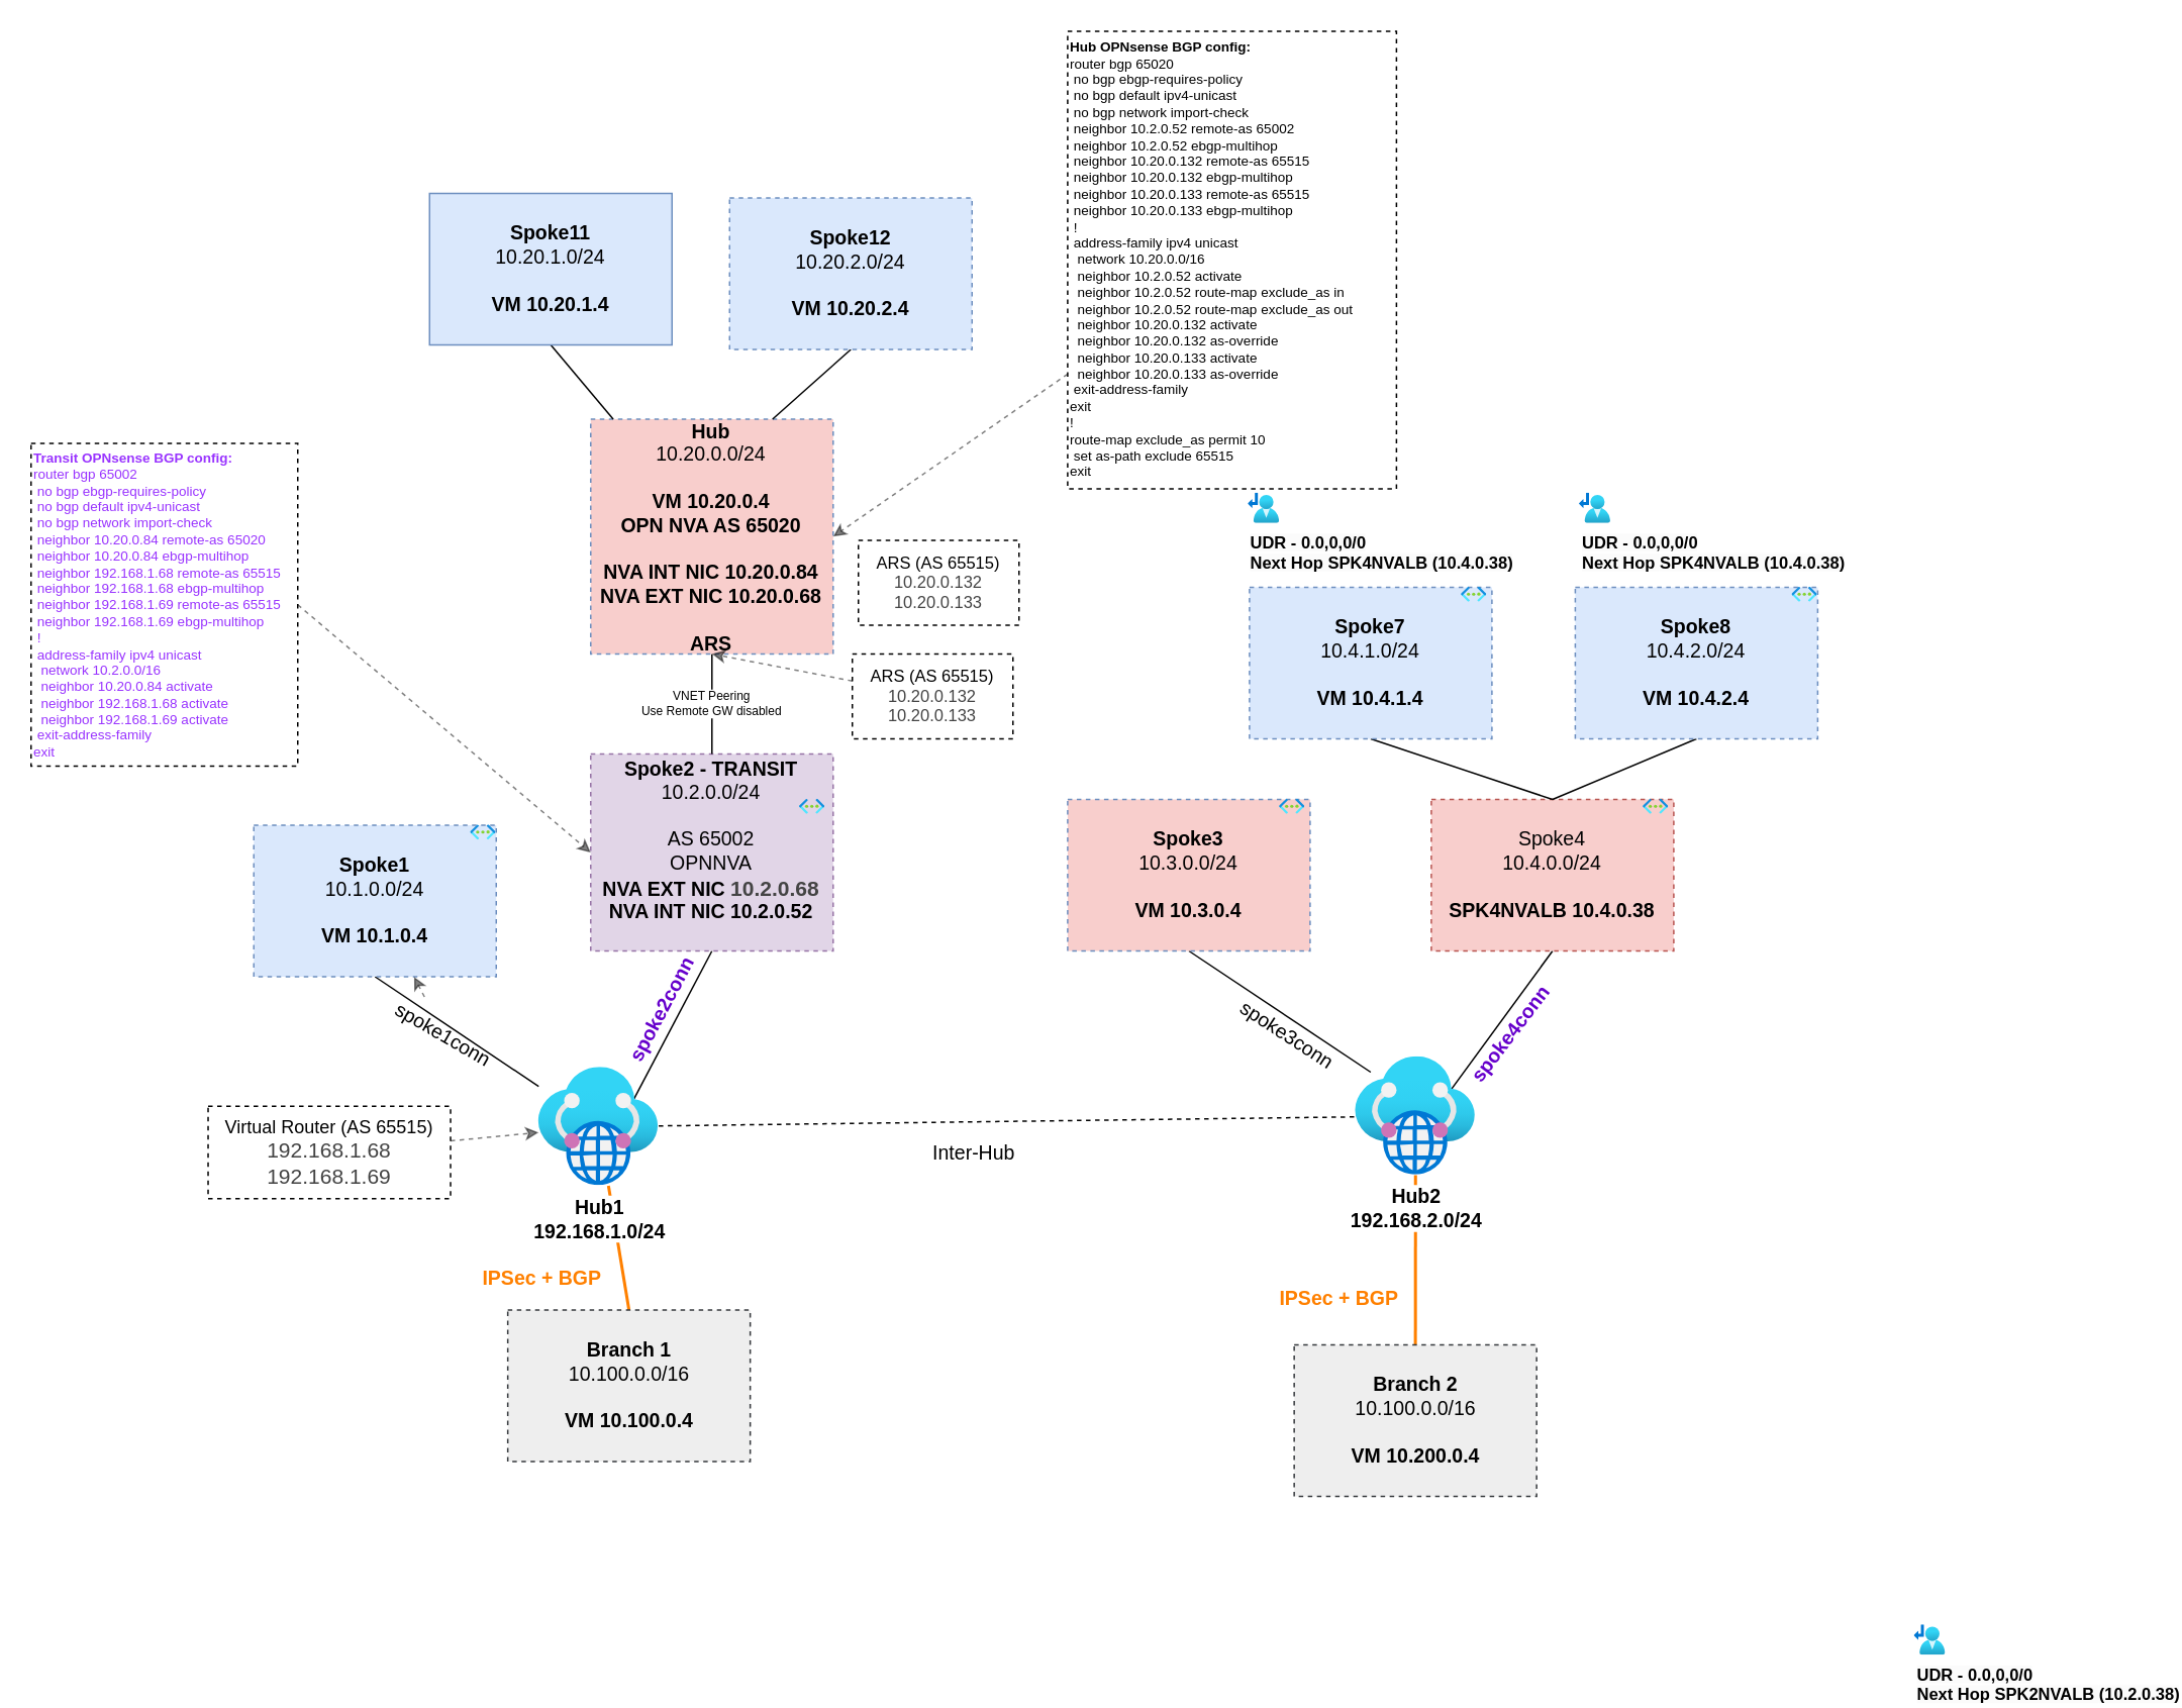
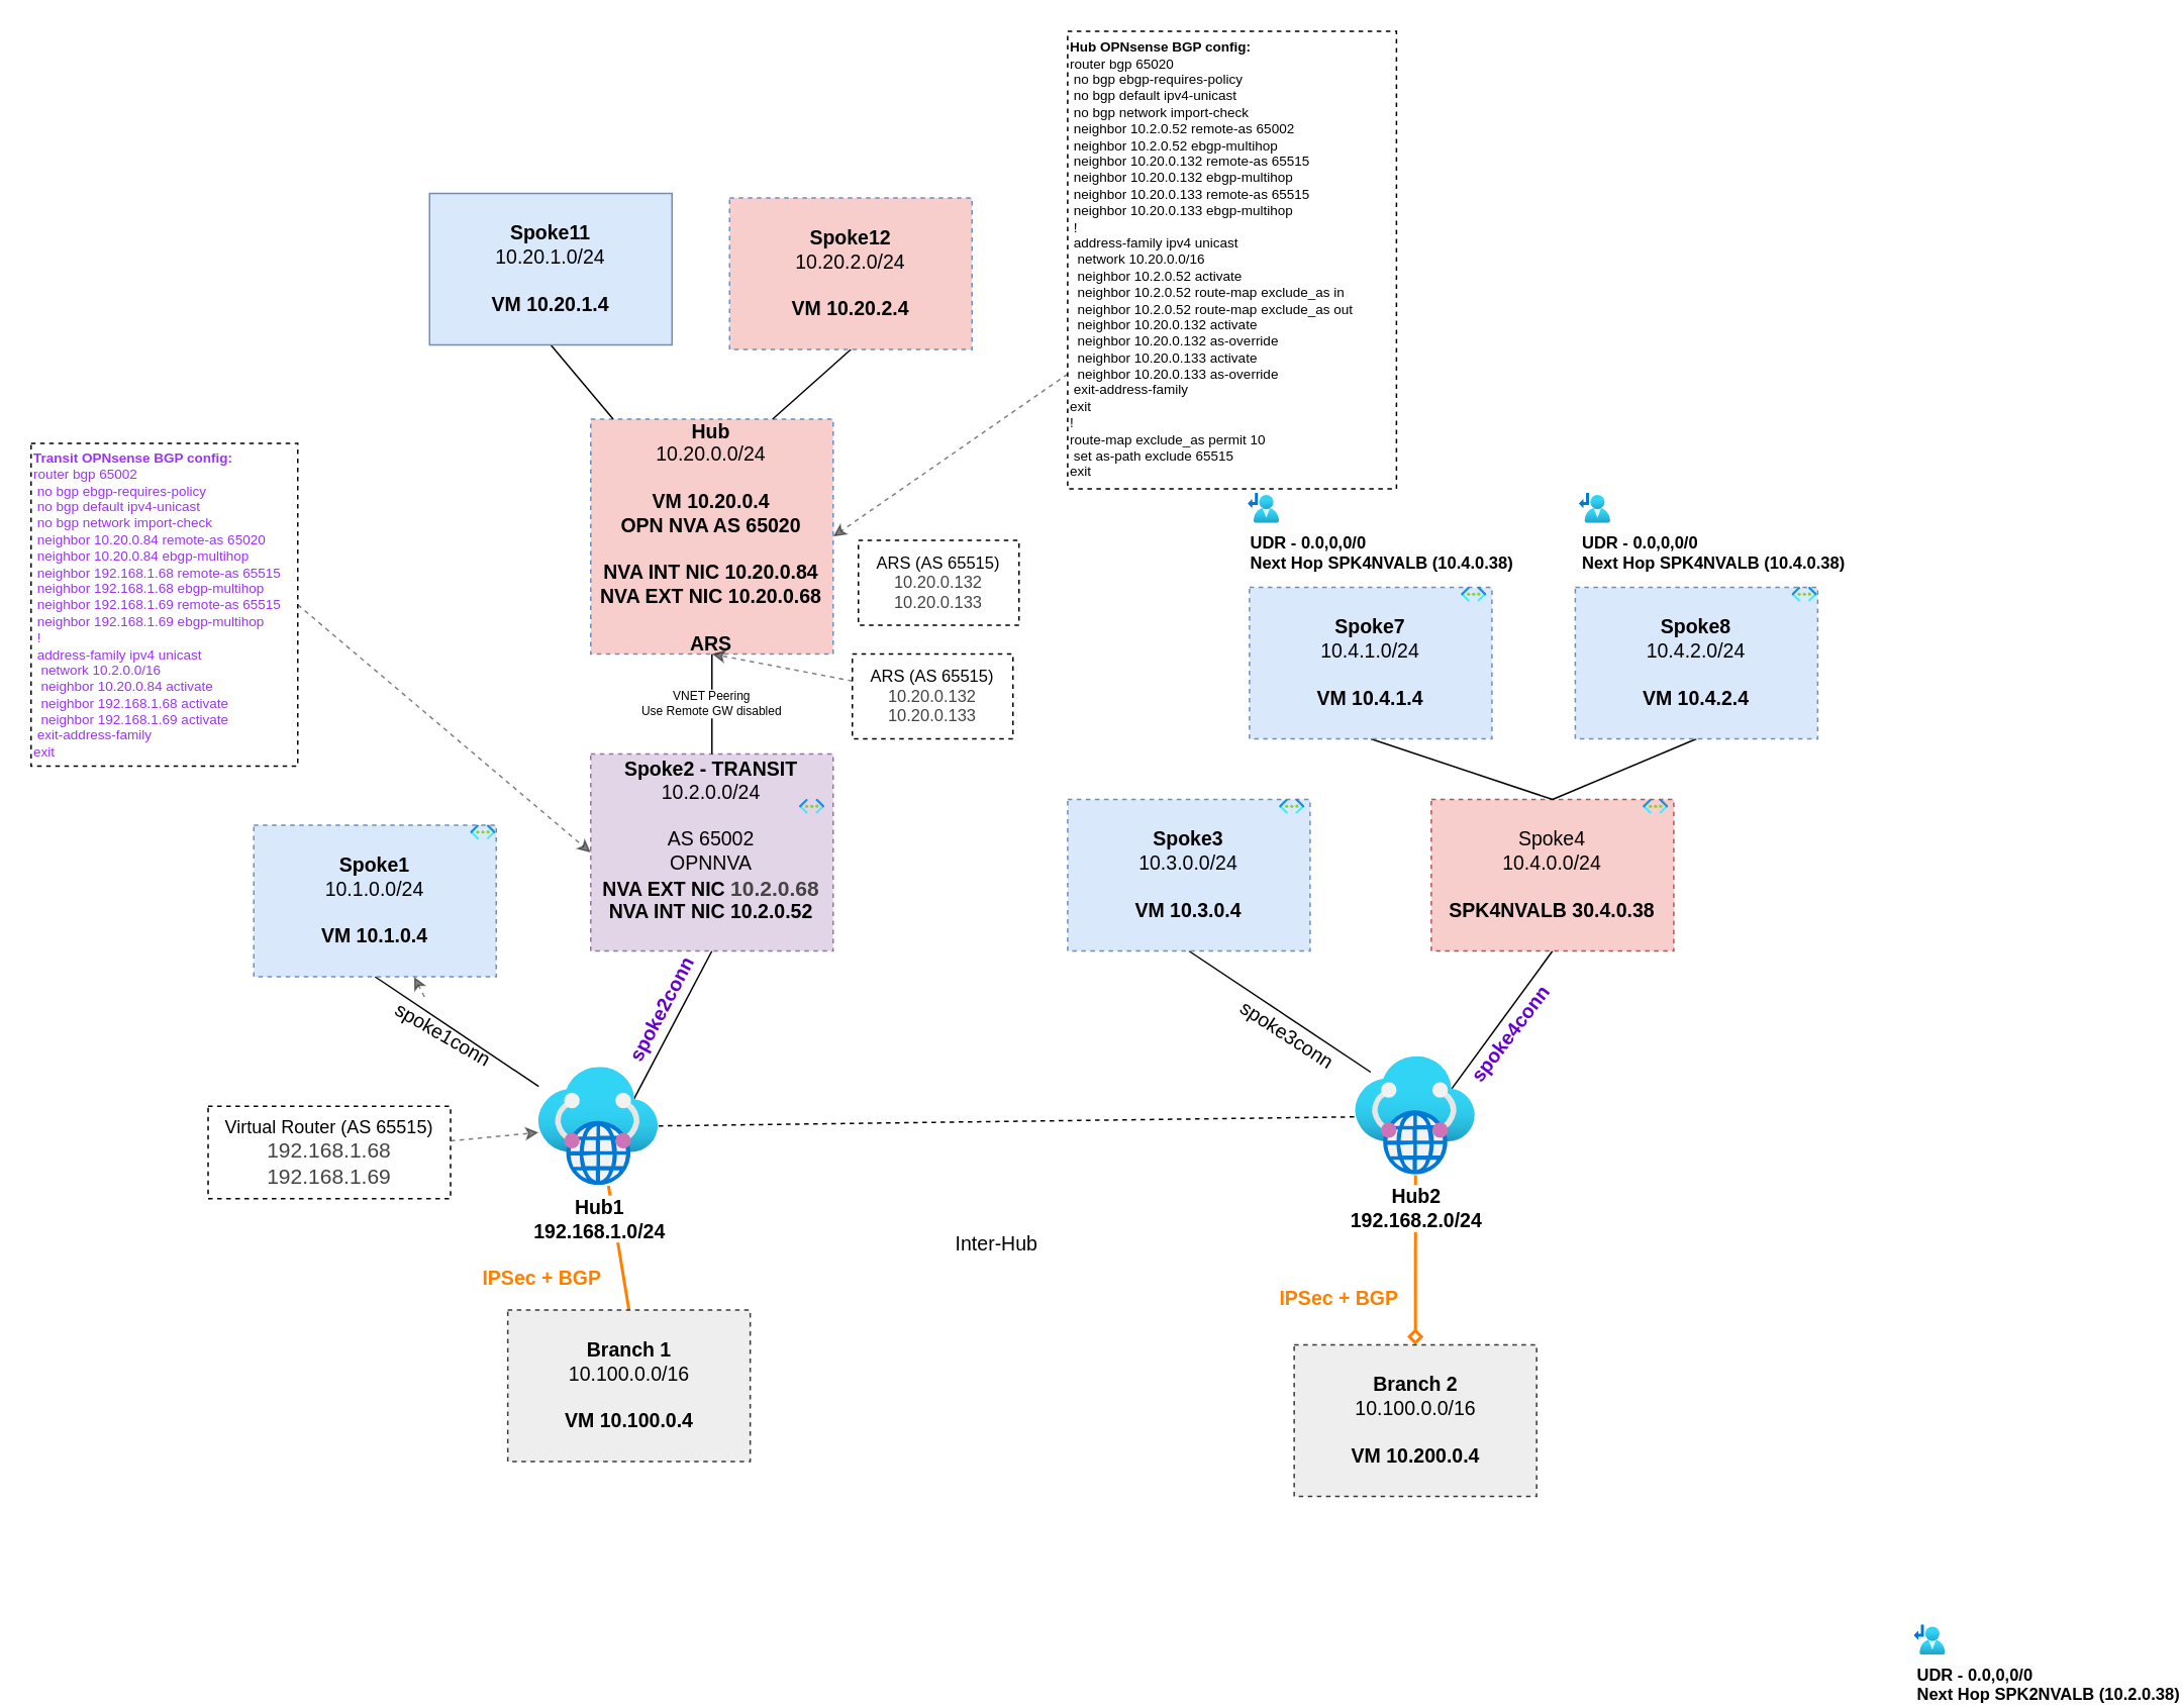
- <mxCell id="43" value="&lt;b style=&quot;font-size: 13px;&quot;&gt;Spoke12&lt;/b&gt;&lt;br style=&quot;font-size: 13px;&quot;&gt;10.20.2.0/24&lt;br style=&quot;font-size: 13px;&quot;&gt;&lt;br style=&quot;font-size: 13px;&quot;&gt;&lt;b style=&quot;font-size: 13px;&quot;&gt;VM 10.20.2.4&lt;/b&gt;" style="whiteSpace=wrap;html=1;fillColor=#dae8fc;strokeColor=#6c8ebf;dashed=1;fontSize=13;" parent="1" vertex="1"><mxGeometry x="481" y="130" width="160" height="100" as="geometry" /></mxCell>
+ <mxCell id="43" value="&lt;b style=&quot;font-size: 13px;&quot;&gt;Spoke12&lt;/b&gt;&lt;br style=&quot;font-size: 13px;&quot;&gt;10.20.2.0/24&lt;br style=&quot;font-size: 13px;&quot;&gt;&lt;br style=&quot;font-size: 13px;&quot;&gt;&lt;b style=&quot;font-size: 13px;&quot;&gt;VM 10.20.2.4&lt;/b&gt;" style="whiteSpace=wrap;html=1;fillColor=#f8cecc;strokeColor=#6c8ebf;dashed=1;fontSize=13;" parent="1" vertex="1"><mxGeometry x="481" y="130" width="160" height="100" as="geometry" /></mxCell>
- <mxCell id="19" value="&lt;b style=&quot;font-size: 13px;&quot;&gt;Spoke3&lt;/b&gt;&lt;br style=&quot;font-size: 13px;&quot;&gt;10.3.0.0/24&lt;br style=&quot;font-size: 13px;&quot;&gt;&lt;br style=&quot;font-size: 13px;&quot;&gt;&lt;b style=&quot;font-size: 13px;&quot;&gt;VM 10.3.0.4&lt;/b&gt;" style="whiteSpace=wrap;html=1;fillColor=#f8cecc;strokeColor=#6c8ebf;dashed=1;fontSize=13;" parent="1" vertex="1"><mxGeometry x="704.1" y="527" width="160" height="100" as="geometry" /></mxCell>
+ <mxCell id="19" value="&lt;b style=&quot;font-size: 13px;&quot;&gt;Spoke3&lt;/b&gt;&lt;br style=&quot;font-size: 13px;&quot;&gt;10.3.0.0/24&lt;br style=&quot;font-size: 13px;&quot;&gt;&lt;br style=&quot;font-size: 13px;&quot;&gt;&lt;b style=&quot;font-size: 13px;&quot;&gt;VM 10.3.0.4&lt;/b&gt;" style="whiteSpace=wrap;html=1;fillColor=#dae8fc;strokeColor=#6c8ebf;dashed=1;fontSize=13;" parent="1" vertex="1"><mxGeometry x="704.1" y="527" width="160" height="100" as="geometry" /></mxCell>
- <mxCell id="22" value="Spoke4&lt;br style=&quot;font-size: 13px;&quot;&gt;10.4.0.0/24&lt;br style=&quot;font-size: 13px;&quot;&gt;&lt;br style=&quot;font-size: 13px;&quot;&gt;&lt;b style=&quot;font-size: 13px;&quot;&gt;SPK4NVALB 10.4.0.38&lt;/b&gt;" style="whiteSpace=wrap;html=1;fillColor=#f8cecc;strokeColor=#b85450;dashed=1;fontSize=13;" parent="1" vertex="1"><mxGeometry x="944.1" y="527" width="160" height="100" as="geometry" /></mxCell>
+ <mxCell id="22" value="Spoke4&lt;br style=&quot;font-size: 13px;&quot;&gt;10.4.0.0/24&lt;br style=&quot;font-size: 13px;&quot;&gt;&lt;br style=&quot;font-size: 13px;&quot;&gt;&lt;b style=&quot;font-size: 13px;&quot;&gt;SPK4NVALB 30.4.0.38&lt;/b&gt;" style="whiteSpace=wrap;html=1;fillColor=#f8cecc;strokeColor=#b85450;dashed=1;fontSize=13;" parent="1" vertex="1"><mxGeometry x="944.1" y="527" width="160" height="100" as="geometry" /></mxCell>
- <mxCell id="36" value="Inter-Hub" style="text;html=1;align=center;verticalAlign=middle;resizable=0;points=[];autosize=1;strokeColor=none;fillColor=none;fontColor=#000000;fontSize=13;" parent="1" vertex="1"><mxGeometry x="602.35" y="745" width="80" height="30" as="geometry" /></mxCell>
+ <mxCell id="36" value="Inter-Hub" style="text;html=1;align=center;verticalAlign=middle;resizable=0;points=[];autosize=1;strokeColor=none;fillColor=none;fontColor=#000000;fontSize=13;" parent="1" vertex="1"><mxGeometry x="617.35" y="805" width="80" height="30" as="geometry" /></mxCell>
- <mxCell id="30" style="edgeStyle=none;html=1;endArrow=none;endFill=0;strokeColor=#FF8000;entryX=0.5;entryY=0;entryDx=0;entryDy=0;strokeWidth=2;fontSize=13;" parent="1" source="32" target="33" edge="1"><mxGeometry relative="1" as="geometry"><mxPoint x="927.1" y="857" as="targetPoint" /></mxGeometry></mxCell>
+ <mxCell id="30" style="edgeStyle=none;html=1;endArrow=diamond;endFill=0;strokeColor=#FF8000;entryX=0.5;entryY=0;entryDx=0;entryDy=0;strokeWidth=2;fontSize=13;" parent="1" source="32" target="33" edge="1"><mxGeometry relative="1" as="geometry"><mxPoint x="927.1" y="857" as="targetPoint" /></mxGeometry></mxCell>
